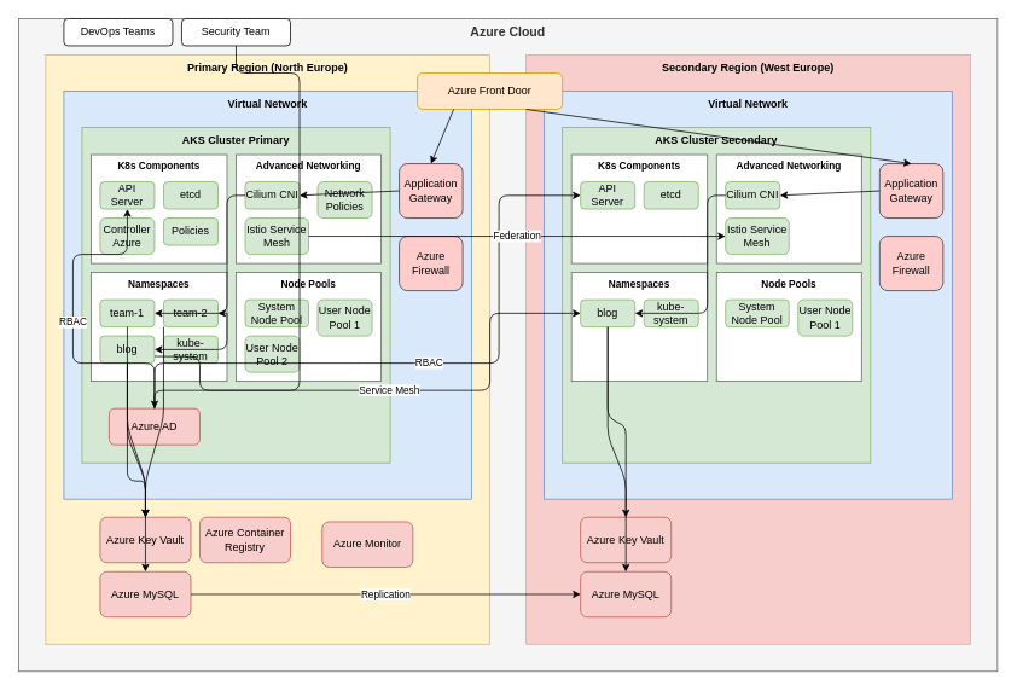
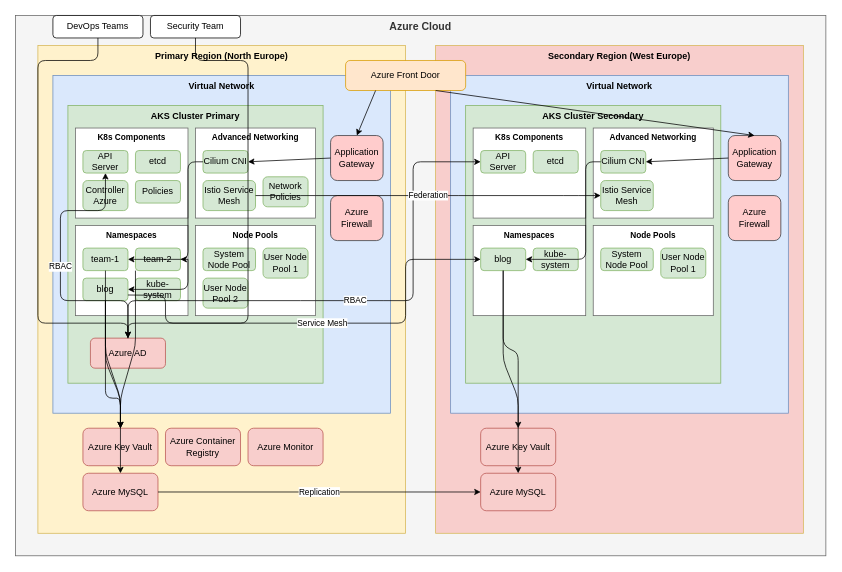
- <mxCell id="29" value="Network Policies" style="rounded=1;whiteSpace=wrap;html=1;fillColor=#d5e8d4;strokeColor=#82b366;" parent="1" vertex="1"><mxGeometry x="350" y="200" width="60" height="40" as="geometry" /></mxCell>
+ <mxCell id="29" value="Network Policies" style="rounded=1;whiteSpace=wrap;html=1;fillColor=#d5e8d4;strokeColor=#82b366;" parent="1" vertex="1"><mxGeometry x="350" y="235" width="60" height="40" as="geometry" /></mxCell>
+ <mxCell id="68" value="" style="endArrow=classic;html=1;exitX=0.5;exitY=1;exitDx=0;exitDy=0;entryX=0.5;entryY=0;entryDx=0;entryDy=0;" parent="1" source="51" target="50" edge="1"><mxGeometry width="50" height="50" relative="1" as="geometry"><mxPoint x="540" y="380" as="sourcePoint" /><mxPoint x="590" y="330" as="targetPoint" /><Array as="points"><mxPoint x="130" y="80" /><mxPoint x="50" y="80" /><mxPoint x="50" y="430" /><mxPoint x="170" y="430" /></Array></mxGeometry></mxCell>
- <mxCell id="45" value="Azure Monitor" style="rounded=1;whiteSpace=wrap;html=1;fillColor=#f8cecc;strokeColor=#b85450;" parent="1" vertex="1"><mxGeometry x="355" y="575" width="100" height="50" as="geometry" /></mxCell>
+ <mxCell id="45" value="Azure Monitor" style="rounded=1;whiteSpace=wrap;html=1;fillColor=#f8cecc;strokeColor=#b85450;" parent="1" vertex="1"><mxGeometry x="330" y="570" width="100" height="50" as="geometry" /></mxCell>
